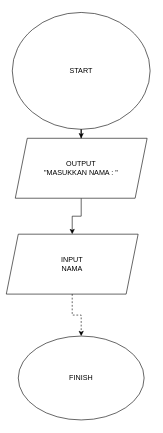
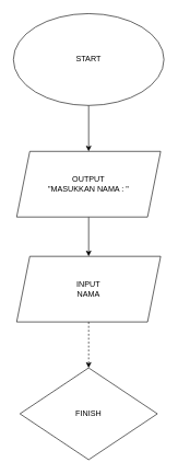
- <mxCell id="3" value="START" style="ellipse;whiteSpace=wrap;html=1;" vertex="1" parent="1"><mxGeometry x="20" y="20" width="230" height="195" as="geometry" /></mxCell>
+ <mxCell id="3" value="START" style="ellipse;whiteSpace=wrap;html=1;" vertex="1" parent="1"><mxGeometry x="20" y="20" width="230" height="140" as="geometry" /></mxCell>
- <mxCell id="7" value="INPUT&lt;br&gt;NAMA" style="shape=parallelogram;perimeter=parallelogramPerimeter;whiteSpace=wrap;html=1;fixedSize=1;" vertex="1" parent="1"><mxGeometry x="10" y="390" width="220" height="100" as="geometry" /></mxCell>
+ <mxCell id="7" value="INPUT&lt;br&gt;NAMA" style="shape=parallelogram;perimeter=parallelogramPerimeter;whiteSpace=wrap;html=1;fixedSize=1;" vertex="1" parent="1"><mxGeometry x="25" y="390" width="220" height="100" as="geometry" /></mxCell>
- <mxCell id="8" value="FINISH" style="ellipse;whiteSpace=wrap;html=1;" vertex="1" parent="1"><mxGeometry x="30" y="560" width="210" height="140" as="geometry" /></mxCell>
+ <mxCell id="8" value="FINISH" style="rhombus;whiteSpace=wrap;html=1;" vertex="1" parent="1"><mxGeometry x="30" y="560" width="210" height="140" as="geometry" /></mxCell>
